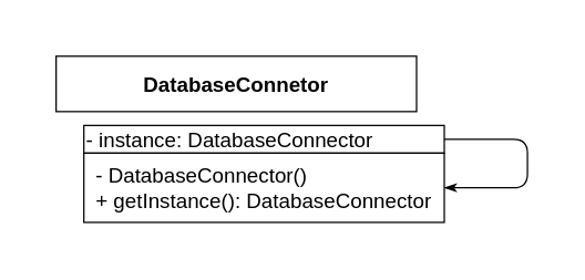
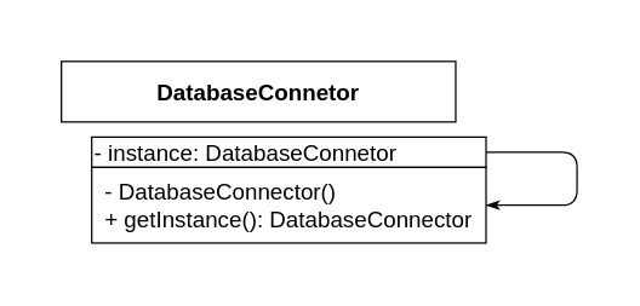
- <mxCell id="3" value="- instance: DatabaseConnector" style="rounded=0;whiteSpace=wrap;html=1;labelBackgroundColor=none;strokeColor=#000000;fontSize=15;fontColor=#000000;fillColor=none;align=left;" vertex="1" parent="1"><mxGeometry x="60" y="90" width="260" height="20" as="geometry" /></mxCell>
+ <mxCell id="3" value="- instance: DatabaseConnetor" style="rounded=0;whiteSpace=wrap;html=1;labelBackgroundColor=none;strokeColor=#000000;fontSize=15;fontColor=#000000;fillColor=none;align=left;" vertex="1" parent="1"><mxGeometry x="60" y="90" width="260" height="20" as="geometry" /></mxCell>
